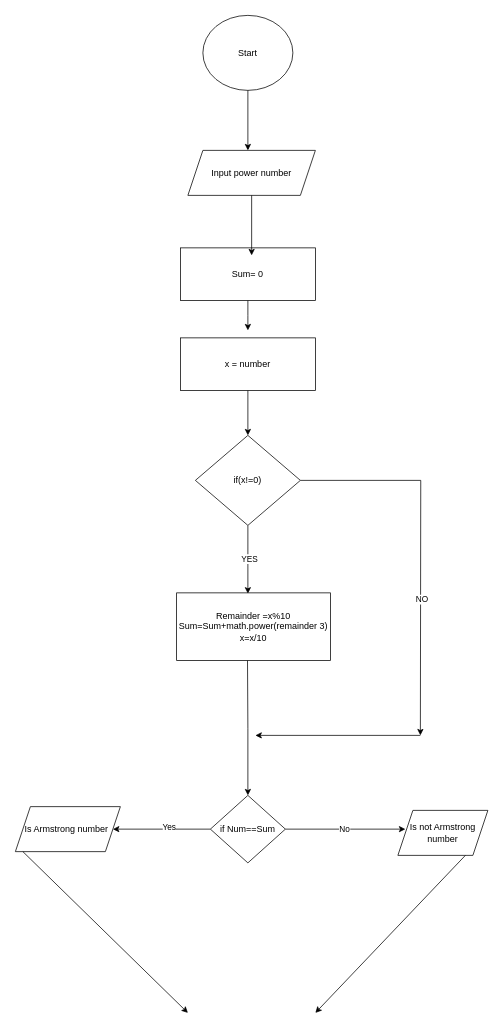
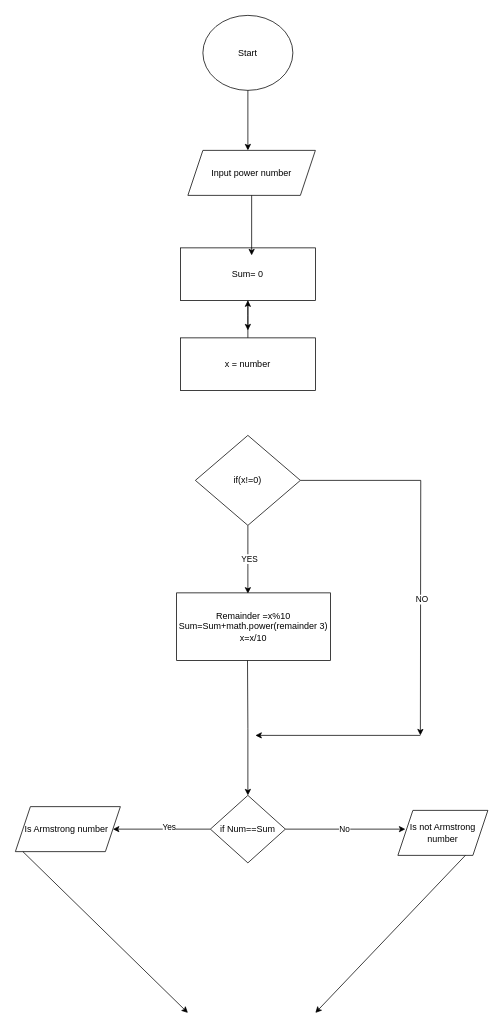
- <mxCell id="8" style="edgeStyle=orthogonalEdgeStyle;rounded=0;orthogonalLoop=1;jettySize=auto;html=1;entryX=0.5;entryY=0;entryDx=0;entryDy=0;" edge="1" parent="1" source="9" target="14"><mxGeometry relative="1" as="geometry" /></mxCell>
+ <mxCell id="8" style="edgeStyle=orthogonalEdgeStyle;rounded=0;orthogonalLoop=1;jettySize=auto;html=1;" edge="1" parent="1" source="9" target="6"><mxGeometry relative="1" as="geometry" /></mxCell>
